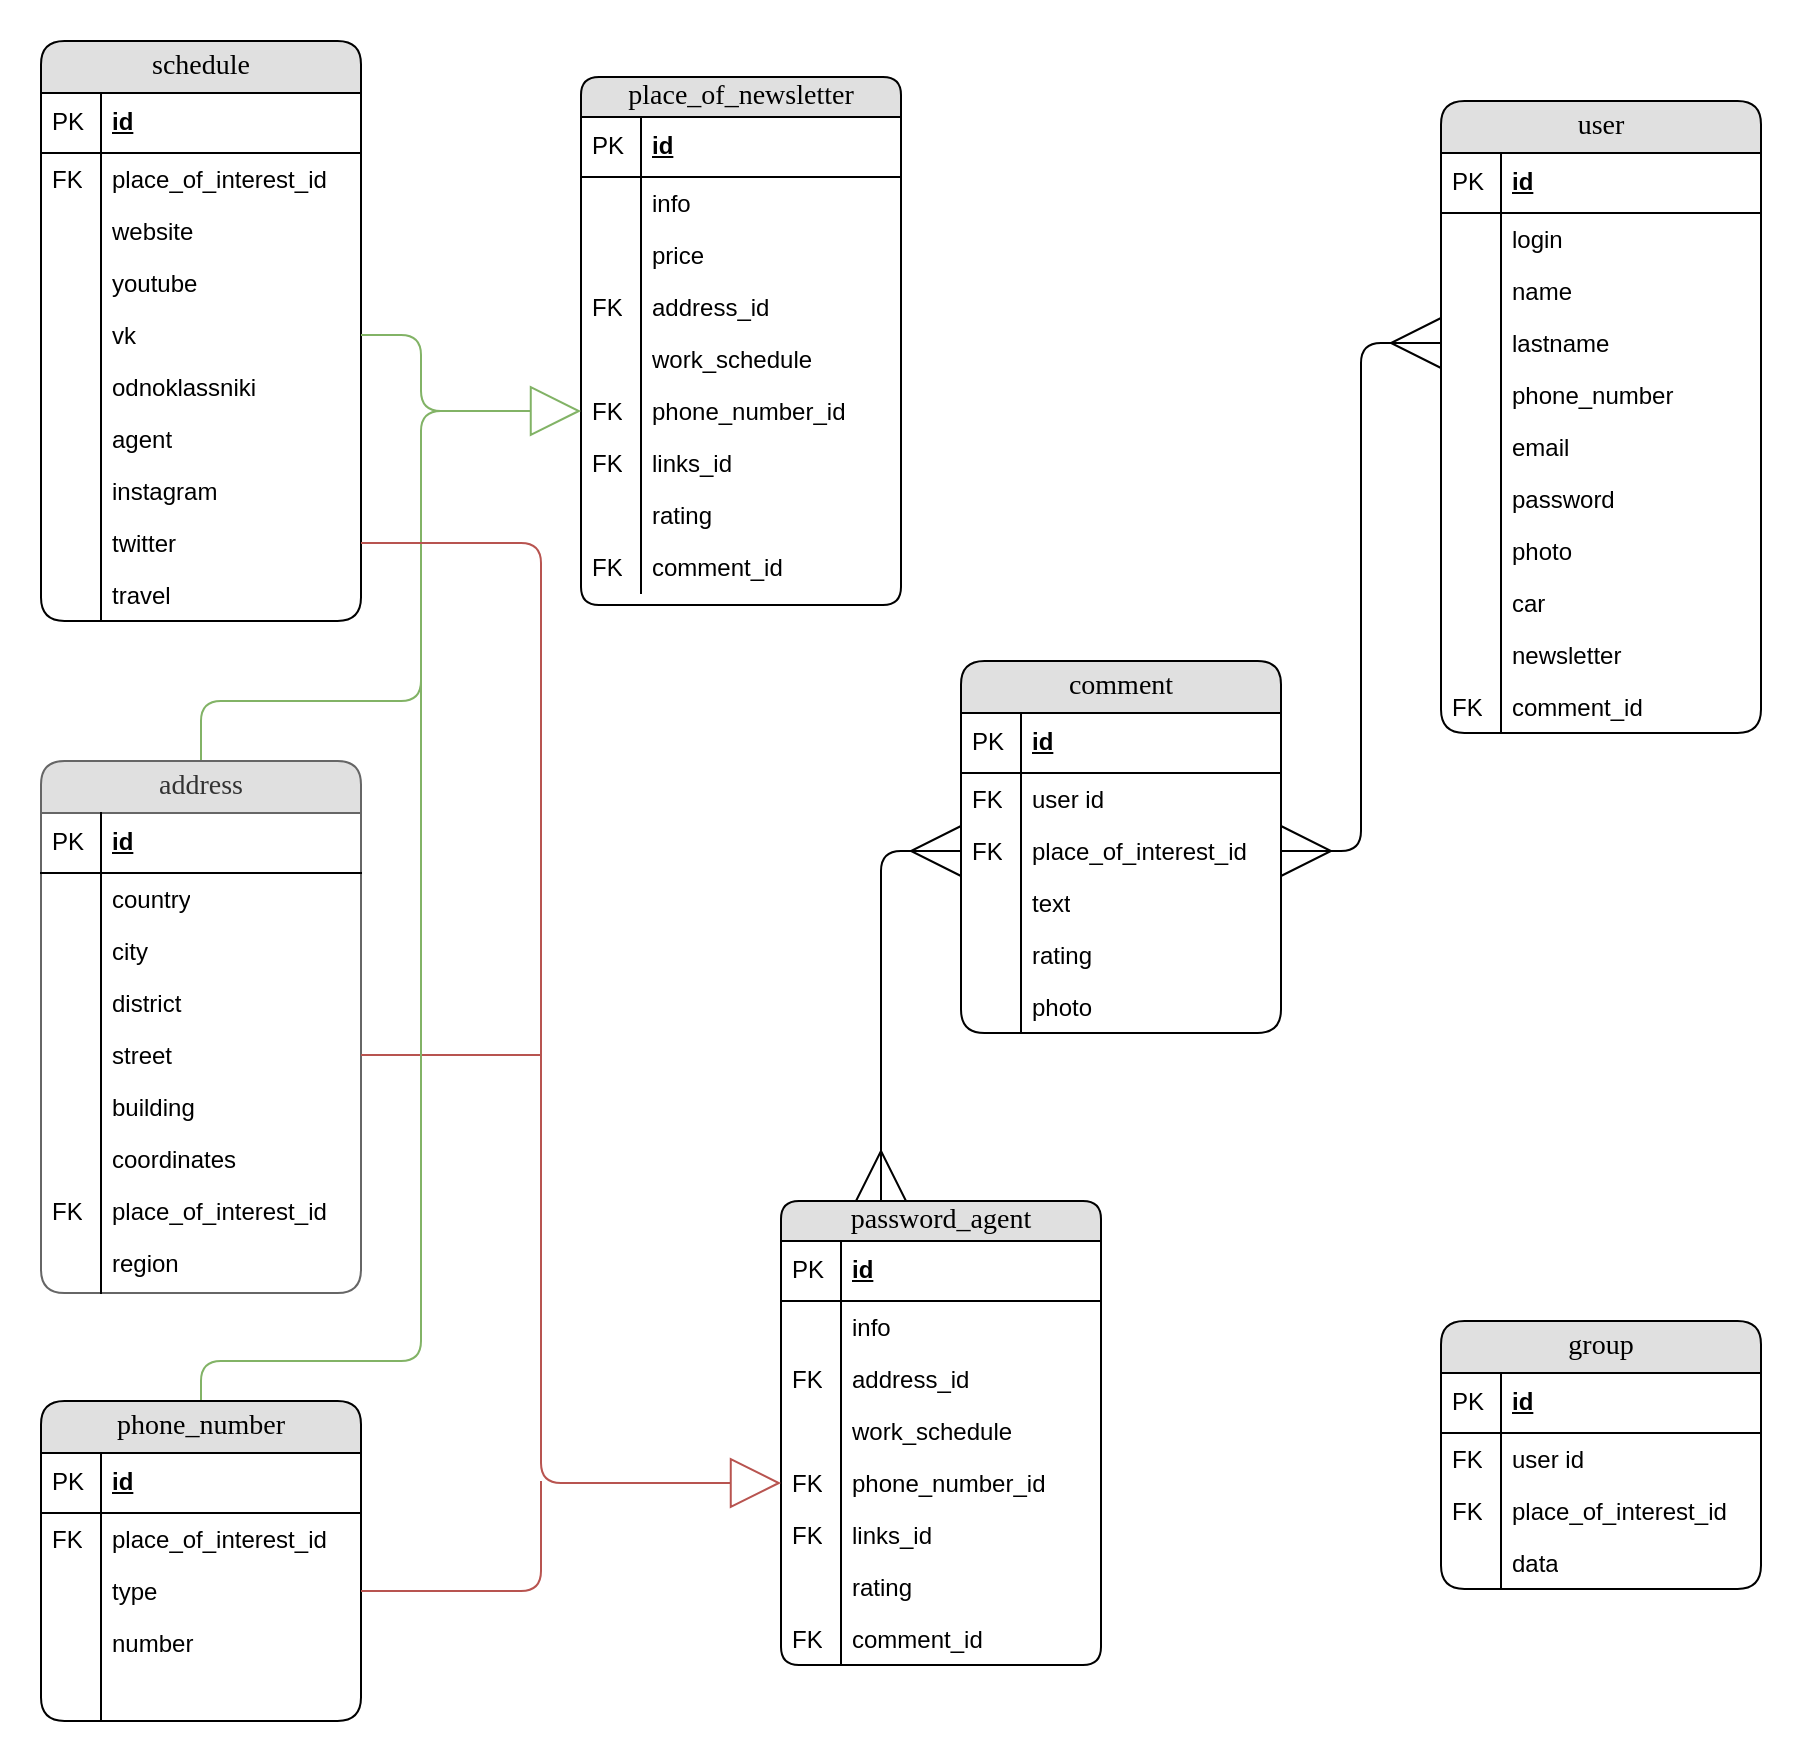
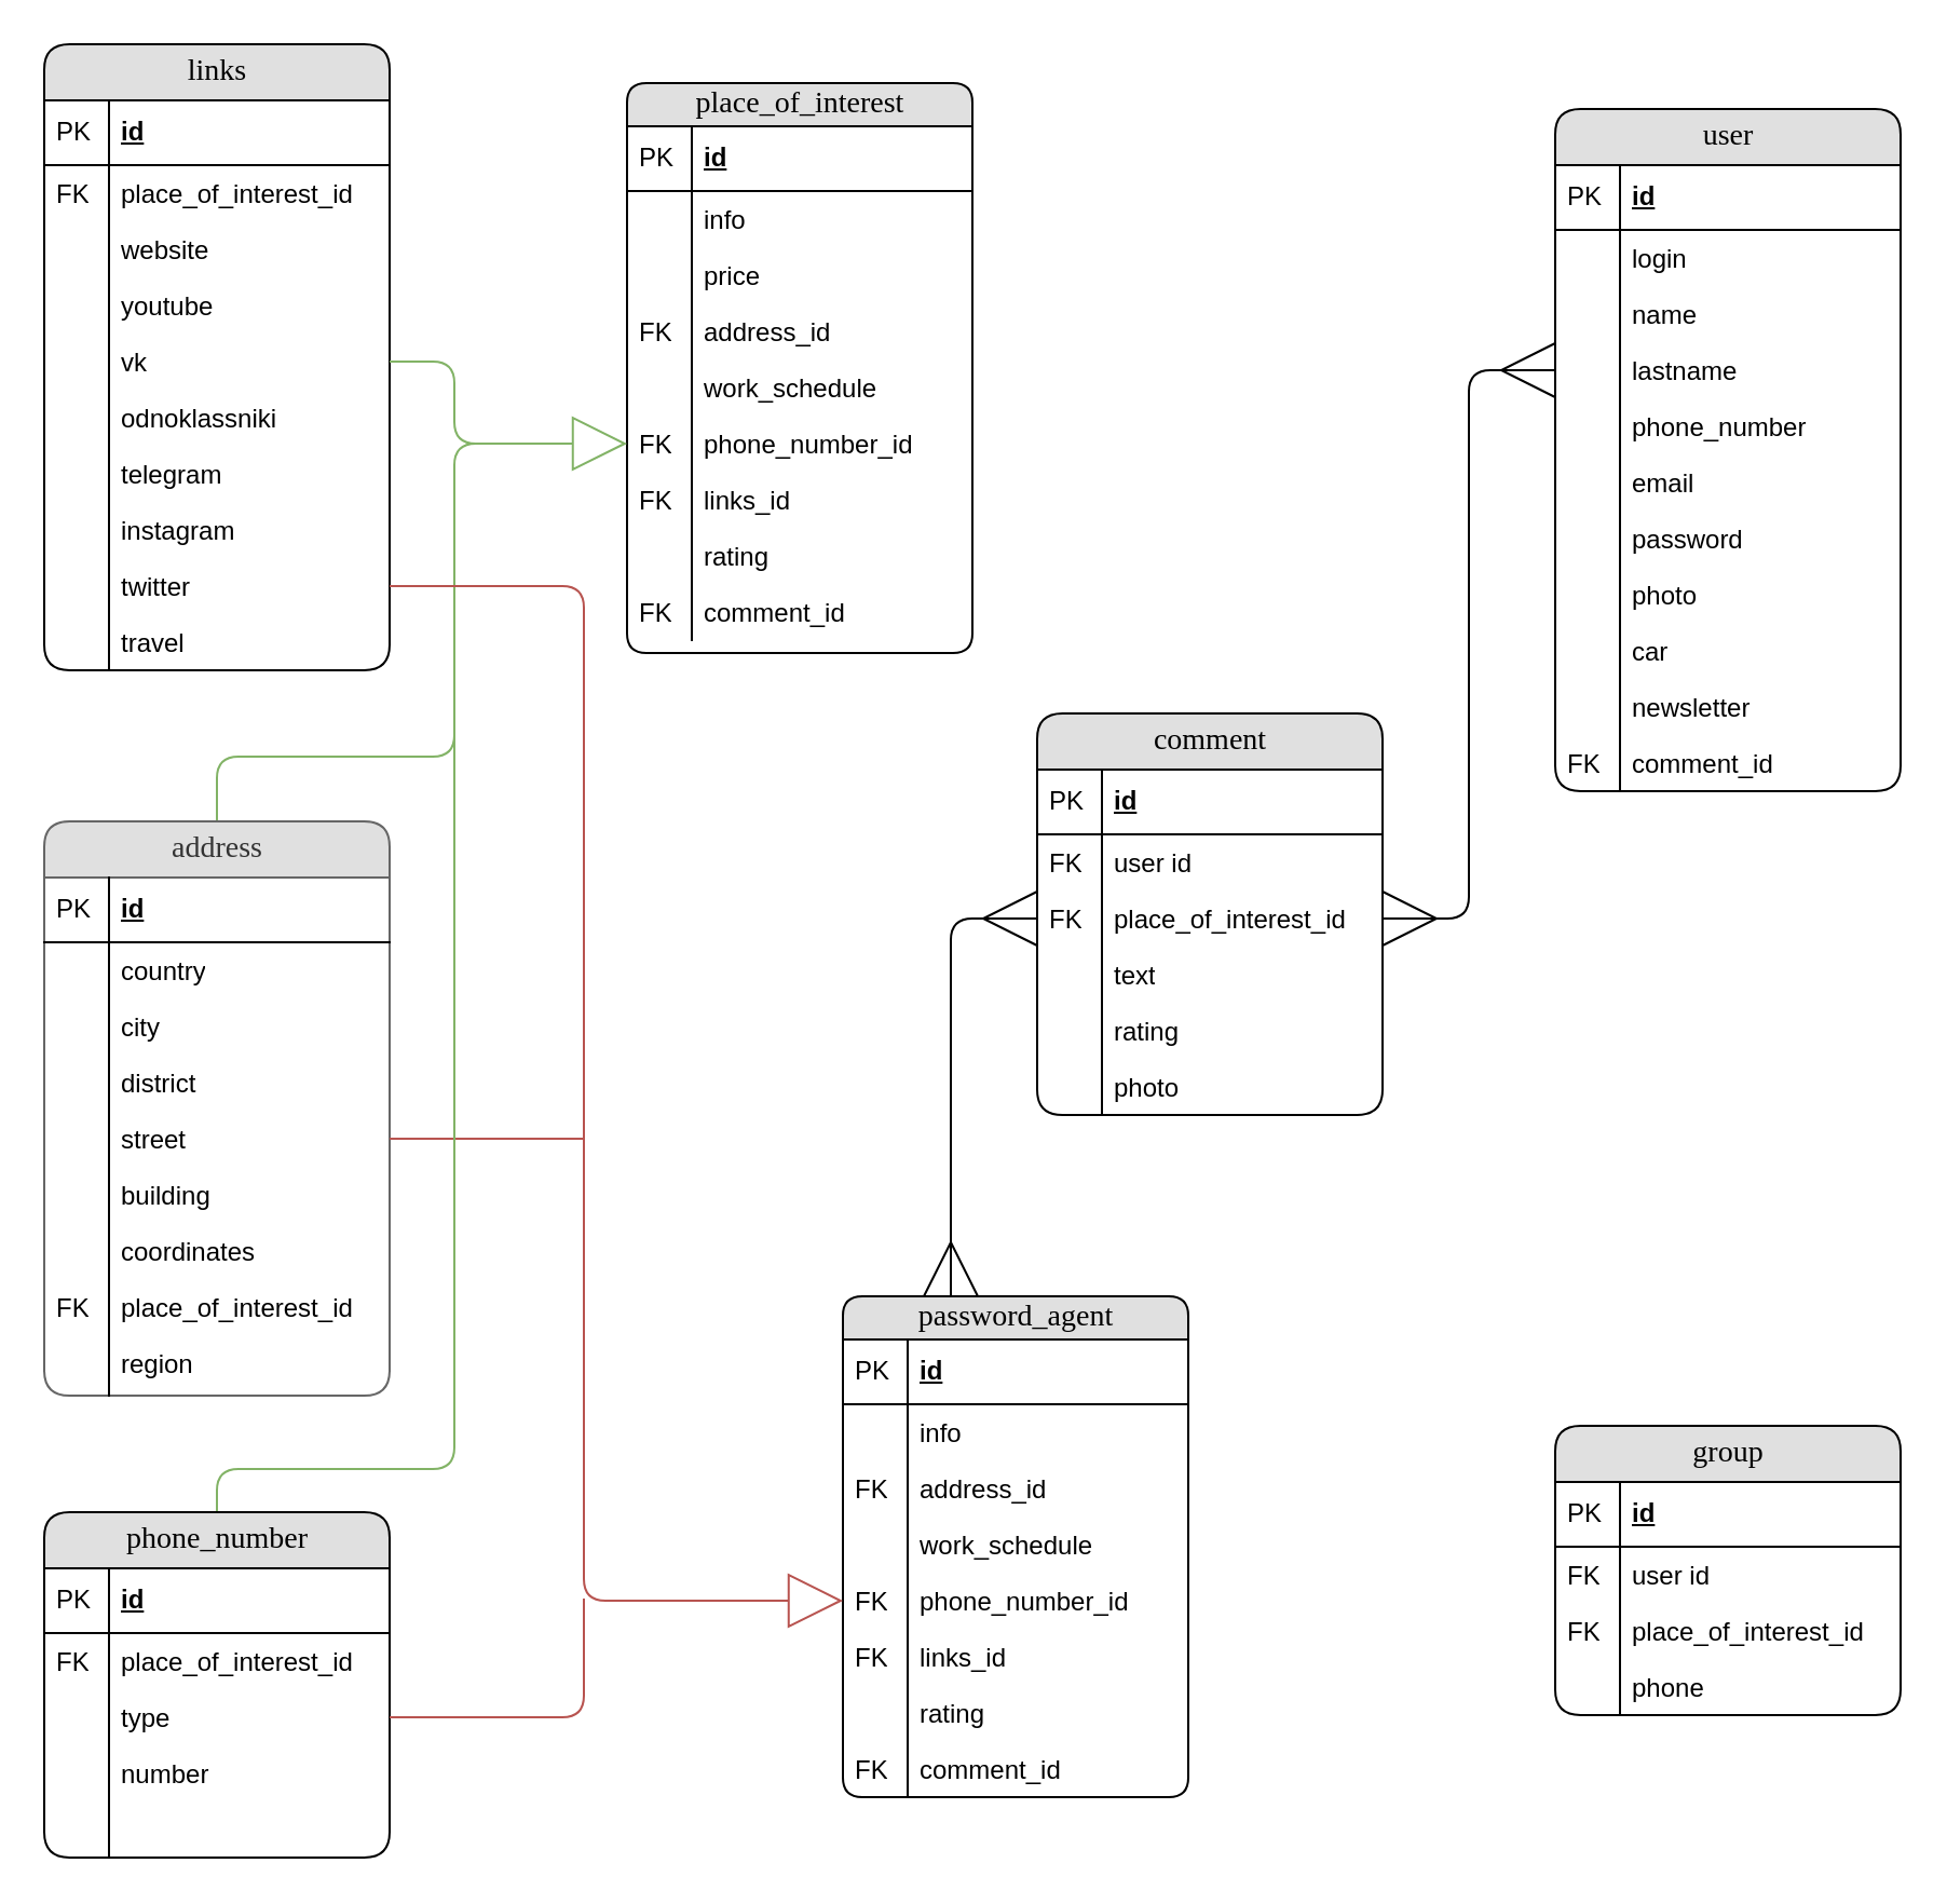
- <mxCell id="57" value="schedule" style="swimlane;html=1;fontStyle=0;childLayout=stackLayout;horizontal=1;startSize=26;fillColor=#e0e0e0;horizontalStack=0;resizeParent=1;resizeLast=0;collapsible=1;marginBottom=0;swimlaneFillColor=#ffffff;align=center;rounded=1;shadow=0;comic=0;labelBackgroundColor=none;strokeWidth=1;fontFamily=Verdana;fontSize=14" parent="1" vertex="1"><mxGeometry x="20" width="160" height="290" as="geometry" y="20" /></mxCell>
+ <mxCell id="57" value="links" style="swimlane;html=1;fontStyle=0;childLayout=stackLayout;horizontal=1;startSize=26;fillColor=#e0e0e0;horizontalStack=0;resizeParent=1;resizeLast=0;collapsible=1;marginBottom=0;swimlaneFillColor=#ffffff;align=center;rounded=1;shadow=0;comic=0;labelBackgroundColor=none;strokeWidth=1;fontFamily=Verdana;fontSize=14" parent="1" vertex="1"><mxGeometry x="20" width="160" height="290" as="geometry" y="20" /></mxCell>
- <mxCell id="2" value="place_of_newsletter" style="swimlane;html=1;fontStyle=0;childLayout=stackLayout;horizontal=1;startSize=20;fillColor=#e0e0e0;horizontalStack=0;resizeParent=1;resizeLast=0;collapsible=1;marginBottom=0;swimlaneFillColor=#ffffff;align=center;rounded=1;shadow=0;comic=0;labelBackgroundColor=none;strokeWidth=1;fontFamily=Verdana;fontSize=14;glass=0;swimlaneLine=1;" parent="1" vertex="1"><mxGeometry x="290" y="38" width="160" height="264" as="geometry" /></mxCell>
+ <mxCell id="2" value="place_of_interest" style="swimlane;html=1;fontStyle=0;childLayout=stackLayout;horizontal=1;startSize=20;fillColor=#e0e0e0;horizontalStack=0;resizeParent=1;resizeLast=0;collapsible=1;marginBottom=0;swimlaneFillColor=#ffffff;align=center;rounded=1;shadow=0;comic=0;labelBackgroundColor=none;strokeWidth=1;fontFamily=Verdana;fontSize=14;glass=0;swimlaneLine=1;" parent="1" vertex="1"><mxGeometry x="290" y="38" width="160" height="264" as="geometry" /></mxCell>
- <mxCell id="70" value="agent" style="shape=partialRectangle;top=0;left=0;right=0;bottom=0;html=1;align=left;verticalAlign=top;fillColor=none;spacingLeft=34;spacingRight=4;whiteSpace=wrap;overflow=hidden;rotatable=0;points=[[0,0.5],[1,0.5]];portConstraint=eastwest;dropTarget=0;" parent="57" vertex="1"><mxGeometry y="186" width="160" height="26" as="geometry" /></mxCell>
+ <mxCell id="70" value="telegram" style="shape=partialRectangle;top=0;left=0;right=0;bottom=0;html=1;align=left;verticalAlign=top;fillColor=none;spacingLeft=34;spacingRight=4;whiteSpace=wrap;overflow=hidden;rotatable=0;points=[[0,0.5],[1,0.5]];portConstraint=eastwest;dropTarget=0;" parent="57" vertex="1"><mxGeometry y="186" width="160" height="26" as="geometry" /></mxCell>
- <mxCell id="140" value="data" style="shape=partialRectangle;top=0;left=0;right=0;bottom=0;html=1;align=left;verticalAlign=top;fillColor=none;spacingLeft=34;spacingRight=4;whiteSpace=wrap;overflow=hidden;rotatable=0;points=[[0,0.5],[1,0.5]];portConstraint=eastwest;dropTarget=0;" parent="133" vertex="1"><mxGeometry y="108" width="160" height="26" as="geometry" /></mxCell>
+ <mxCell id="140" value="phone" style="shape=partialRectangle;top=0;left=0;right=0;bottom=0;html=1;align=left;verticalAlign=top;fillColor=none;spacingLeft=34;spacingRight=4;whiteSpace=wrap;overflow=hidden;rotatable=0;points=[[0,0.5],[1,0.5]];portConstraint=eastwest;dropTarget=0;" parent="133" vertex="1"><mxGeometry y="108" width="160" height="26" as="geometry" /></mxCell>
